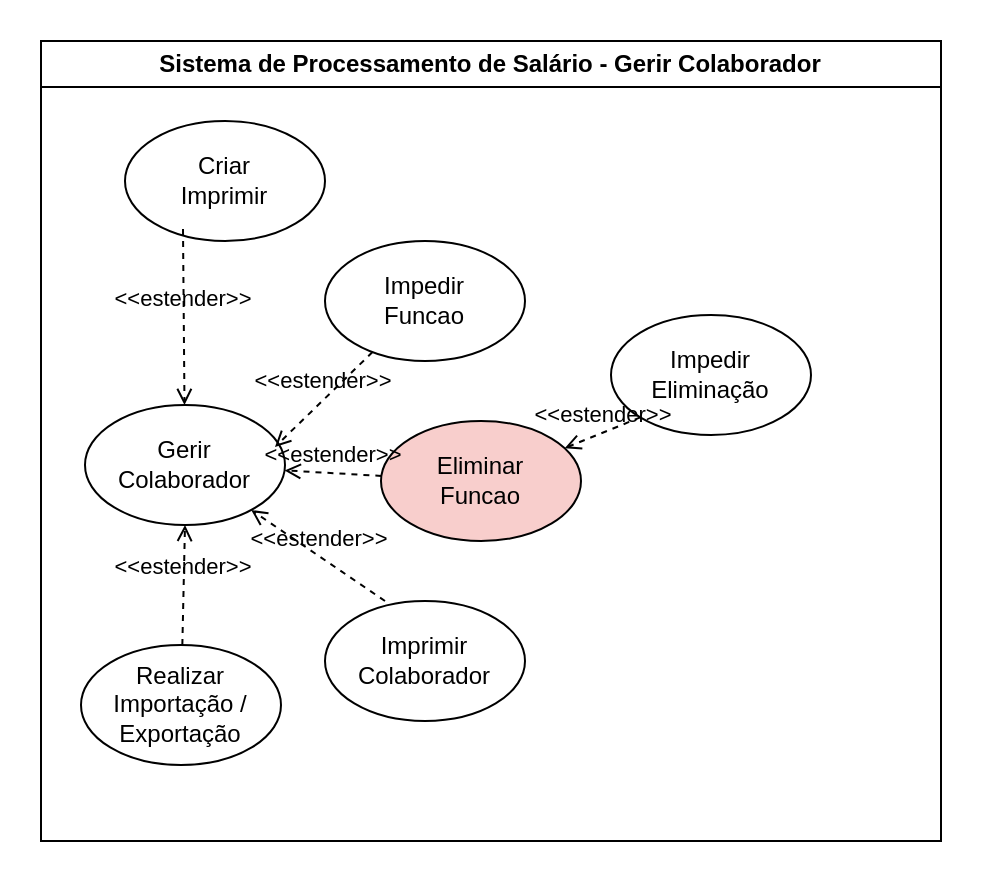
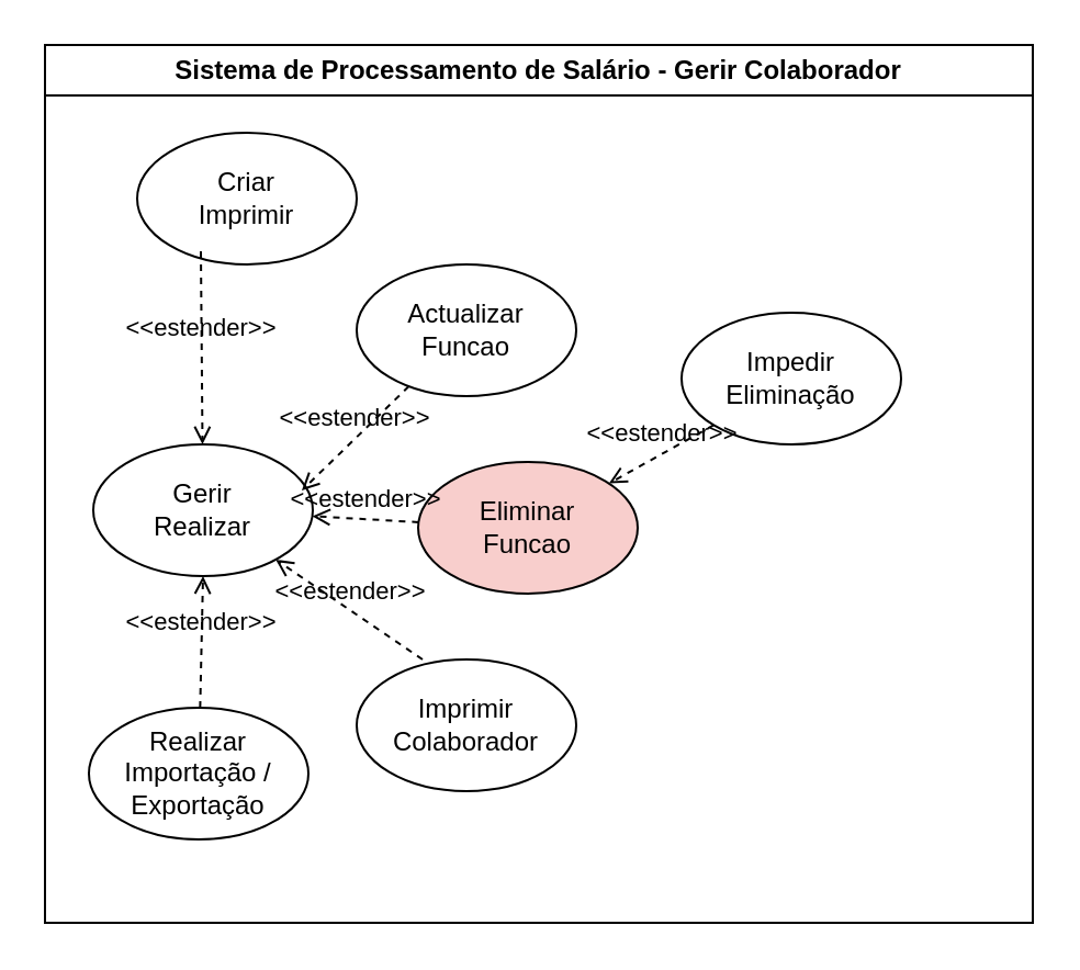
- <mxCell id="5" value="Impedir&lt;div&gt;Funcao&lt;/div&gt;" style="ellipse;whiteSpace=wrap;html=1;" vertex="1" parent="2"><mxGeometry x="142" y="100" width="100" height="60" as="geometry" /></mxCell>
+ <mxCell id="5" value="Actualizar&lt;div&gt;Funcao&lt;/div&gt;" style="ellipse;whiteSpace=wrap;html=1;" vertex="1" parent="2"><mxGeometry x="142" y="100" width="100" height="60" as="geometry" /></mxCell>
- <mxCell id="14" value="Impedir Eliminação" style="ellipse;whiteSpace=wrap;html=1;" vertex="1" parent="2"><mxGeometry x="285" y="137" width="100" height="60" as="geometry" /></mxCell>
+ <mxCell id="14" value="Impedir Eliminação" style="ellipse;whiteSpace=wrap;html=1;" vertex="1" parent="2"><mxGeometry x="290" y="122" width="100" height="60" as="geometry" /></mxCell>
- <mxCell id="3" value="Gerir&lt;div&gt;Colaborador&lt;/div&gt;" style="ellipse;whiteSpace=wrap;html=1;" vertex="1" parent="2"><mxGeometry x="22" y="182" width="100" height="60" as="geometry" /></mxCell>
+ <mxCell id="3" value="Gerir&lt;div&gt;Realizar&lt;/div&gt;" style="ellipse;whiteSpace=wrap;html=1;" vertex="1" parent="2"><mxGeometry x="22" y="182" width="100" height="60" as="geometry" /></mxCell>
